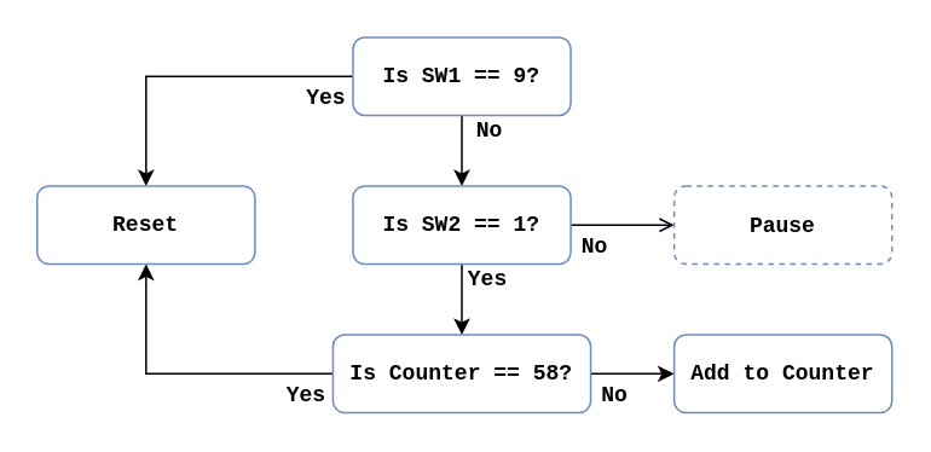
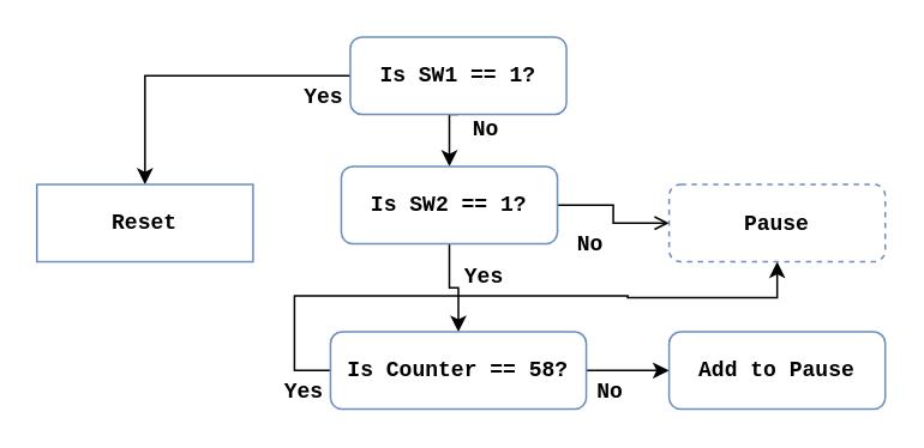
- <mxCell id="4" value="Is SW1 == 9?" style="rounded=1;whiteSpace=wrap;html=1;fontFamily=Courier New;fontStyle=1;fillColor=default;strokeColor=#6c8ebf;gradientColor=none;" vertex="1" parent="1"><mxGeometry x="194" y="20" width="120" height="43" as="geometry" /></mxCell>
+ <mxCell id="4" value="Is SW1 == 1?" style="rounded=1;whiteSpace=wrap;html=1;fontFamily=Courier New;fontStyle=1;fillColor=default;strokeColor=#6c8ebf;gradientColor=none;" vertex="1" parent="1"><mxGeometry x="194" y="20" width="120" height="43" as="geometry" /></mxCell>
- <mxCell id="13" value="Reset" style="rounded=1;whiteSpace=wrap;html=1;fontFamily=Courier New;fontStyle=1;fillColor=default;strokeColor=#6c8ebf;gradientColor=none;" vertex="1" parent="1"><mxGeometry x="20" y="102" width="120" height="43" as="geometry" /></mxCell>
+ <mxCell id="13" value="Reset" style="whiteSpace=wrap;html=1;fontFamily=Courier New;fontStyle=1;fillColor=default;strokeColor=#6c8ebf;gradientColor=none;rounded=0;" vertex="1" parent="1"><mxGeometry x="20" y="102" width="120" height="43" as="geometry" /></mxCell>
- <mxCell id="7" value="Is SW2 == 1?" style="rounded=1;whiteSpace=wrap;html=1;fontFamily=Courier New;fontStyle=1;fillColor=default;strokeColor=#6c8ebf;gradientColor=none;" vertex="1" parent="1"><mxGeometry x="194" y="102" width="120" height="43" as="geometry" /></mxCell>
+ <mxCell id="7" value="Is SW2 == 1?" style="rounded=1;whiteSpace=wrap;html=1;fontFamily=Courier New;fontStyle=1;fillColor=default;strokeColor=#6c8ebf;gradientColor=none;" vertex="1" parent="1"><mxGeometry x="189" y="92" width="120" height="43" as="geometry" /></mxCell>
- <mxCell id="9" style="edgeStyle=orthogonalEdgeStyle;rounded=0;orthogonalLoop=1;jettySize=auto;html=1;exitX=0;exitY=0.5;exitDx=0;exitDy=0;entryX=0.5;entryY=1;entryDx=0;entryDy=0;" edge="1" parent="1" source="10" target="13"><mxGeometry relative="1" as="geometry" /></mxCell>
+ <mxCell id="9" style="edgeStyle=orthogonalEdgeStyle;rounded=0;orthogonalLoop=1;jettySize=auto;html=1;exitX=0;exitY=0.5;exitDx=0;exitDy=0;" edge="1" parent="1" source="10" target="11"><mxGeometry relative="1" as="geometry" /></mxCell>
- <mxCell id="12" value="Add to Counter" style="rounded=1;whiteSpace=wrap;html=1;fontFamily=Courier New;fontStyle=1;fillColor=default;strokeColor=#6c8ebf;gradientColor=none;" vertex="1" parent="1"><mxGeometry x="371" y="184" width="120" height="43" as="geometry" /></mxCell>
+ <mxCell id="12" value="Add to Pause" style="rounded=1;whiteSpace=wrap;html=1;fontFamily=Courier New;fontStyle=1;fillColor=default;strokeColor=#6c8ebf;gradientColor=none;" vertex="1" parent="1"><mxGeometry x="371" y="184" width="120" height="43" as="geometry" /></mxCell>
